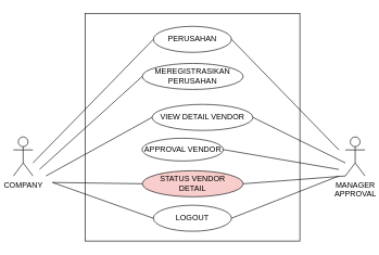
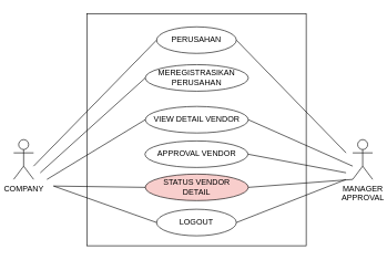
- <mxCell id="9" value="VIEW DETAIL VENDOR" style="ellipse;whiteSpace=wrap;html=1;" vertex="1" parent="1"><mxGeometry x="233" y="160" width="155" height="40" as="geometry" /></mxCell>
+ <mxCell id="9" value="VIEW DETAIL VENDOR" style="ellipse;whiteSpace=wrap;html=1;" vertex="1" parent="1"><mxGeometry x="218" y="160" width="155" height="40" as="geometry" /></mxCell>
- <mxCell id="11" value="APPROVAL VENDOR" style="ellipse;whiteSpace=wrap;html=1;" vertex="1" parent="1"><mxGeometry x="217.5" y="212" width="125" height="35" as="geometry" /></mxCell>
+ <mxCell id="11" value="APPROVAL VENDOR" style="ellipse;whiteSpace=wrap;html=1;" vertex="1" parent="1"><mxGeometry x="217.5" y="212" width="155" height="40" as="geometry" /></mxCell>
